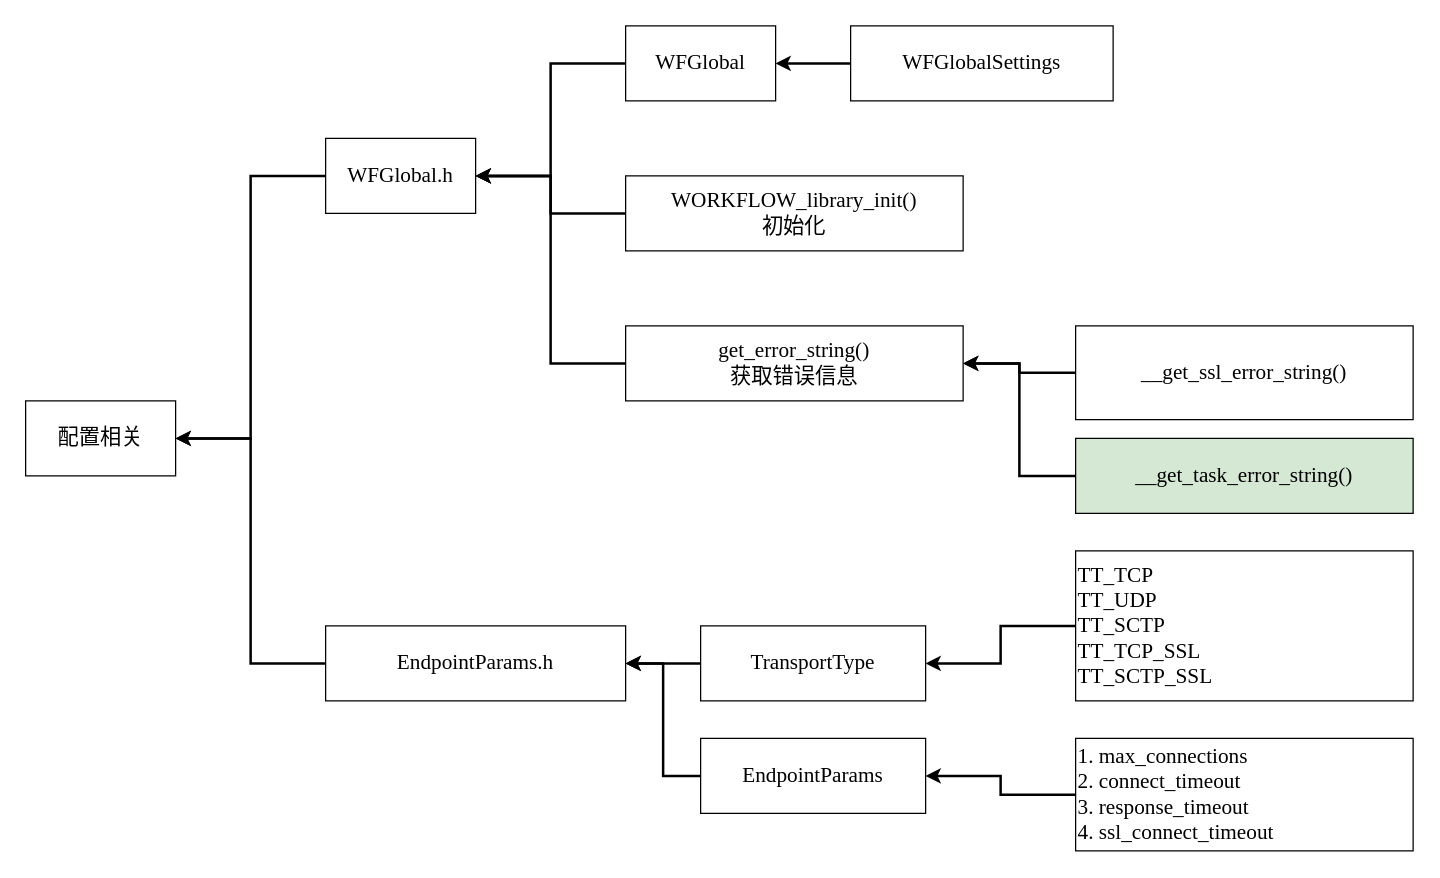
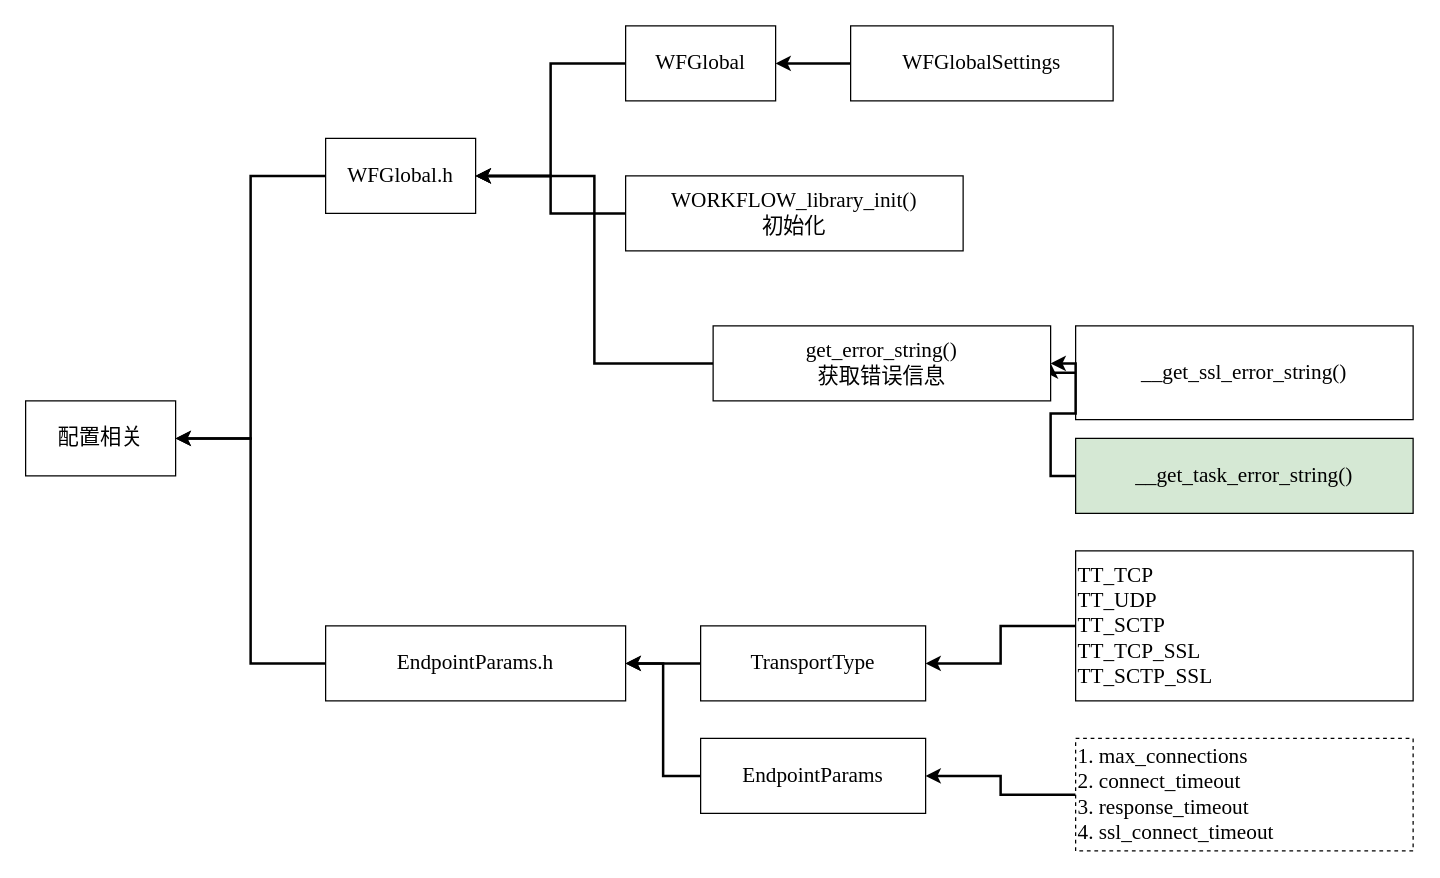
- <mxCell id="15" value="get_error_string()&lt;br&gt;获取错误信息" style="rounded=0;whiteSpace=wrap;html=1;fontSize=17;fontFamily=Fira Code;" parent="1" vertex="1"><mxGeometry x="500" y="260" width="270" height="60" as="geometry" /></mxCell>
+ <mxCell id="15" value="get_error_string()&lt;br&gt;获取错误信息" style="rounded=0;whiteSpace=wrap;html=1;fontSize=17;fontFamily=Fira Code;" parent="1" vertex="1"><mxGeometry x="570" y="260" width="270" height="60" as="geometry" /></mxCell>
- <mxCell id="23" value="1. max_connections&lt;br&gt;2. connect_timeout&lt;br&gt;3. response_timeout&lt;br&gt;4. ssl_connect_timeout" style="rounded=0;whiteSpace=wrap;html=1;fontFamily=Fira Code;fontSize=17;align=left;" parent="1" vertex="1"><mxGeometry x="860" y="590" width="270" height="90" as="geometry" /></mxCell>
+ <mxCell id="23" value="1. max_connections&lt;br&gt;2. connect_timeout&lt;br&gt;3. response_timeout&lt;br&gt;4. ssl_connect_timeout" style="rounded=0;whiteSpace=wrap;html=1;fontFamily=Fira Code;fontSize=17;align=left;dashed=1;" parent="1" vertex="1"><mxGeometry x="860" y="590" width="270" height="90" as="geometry" /></mxCell>
